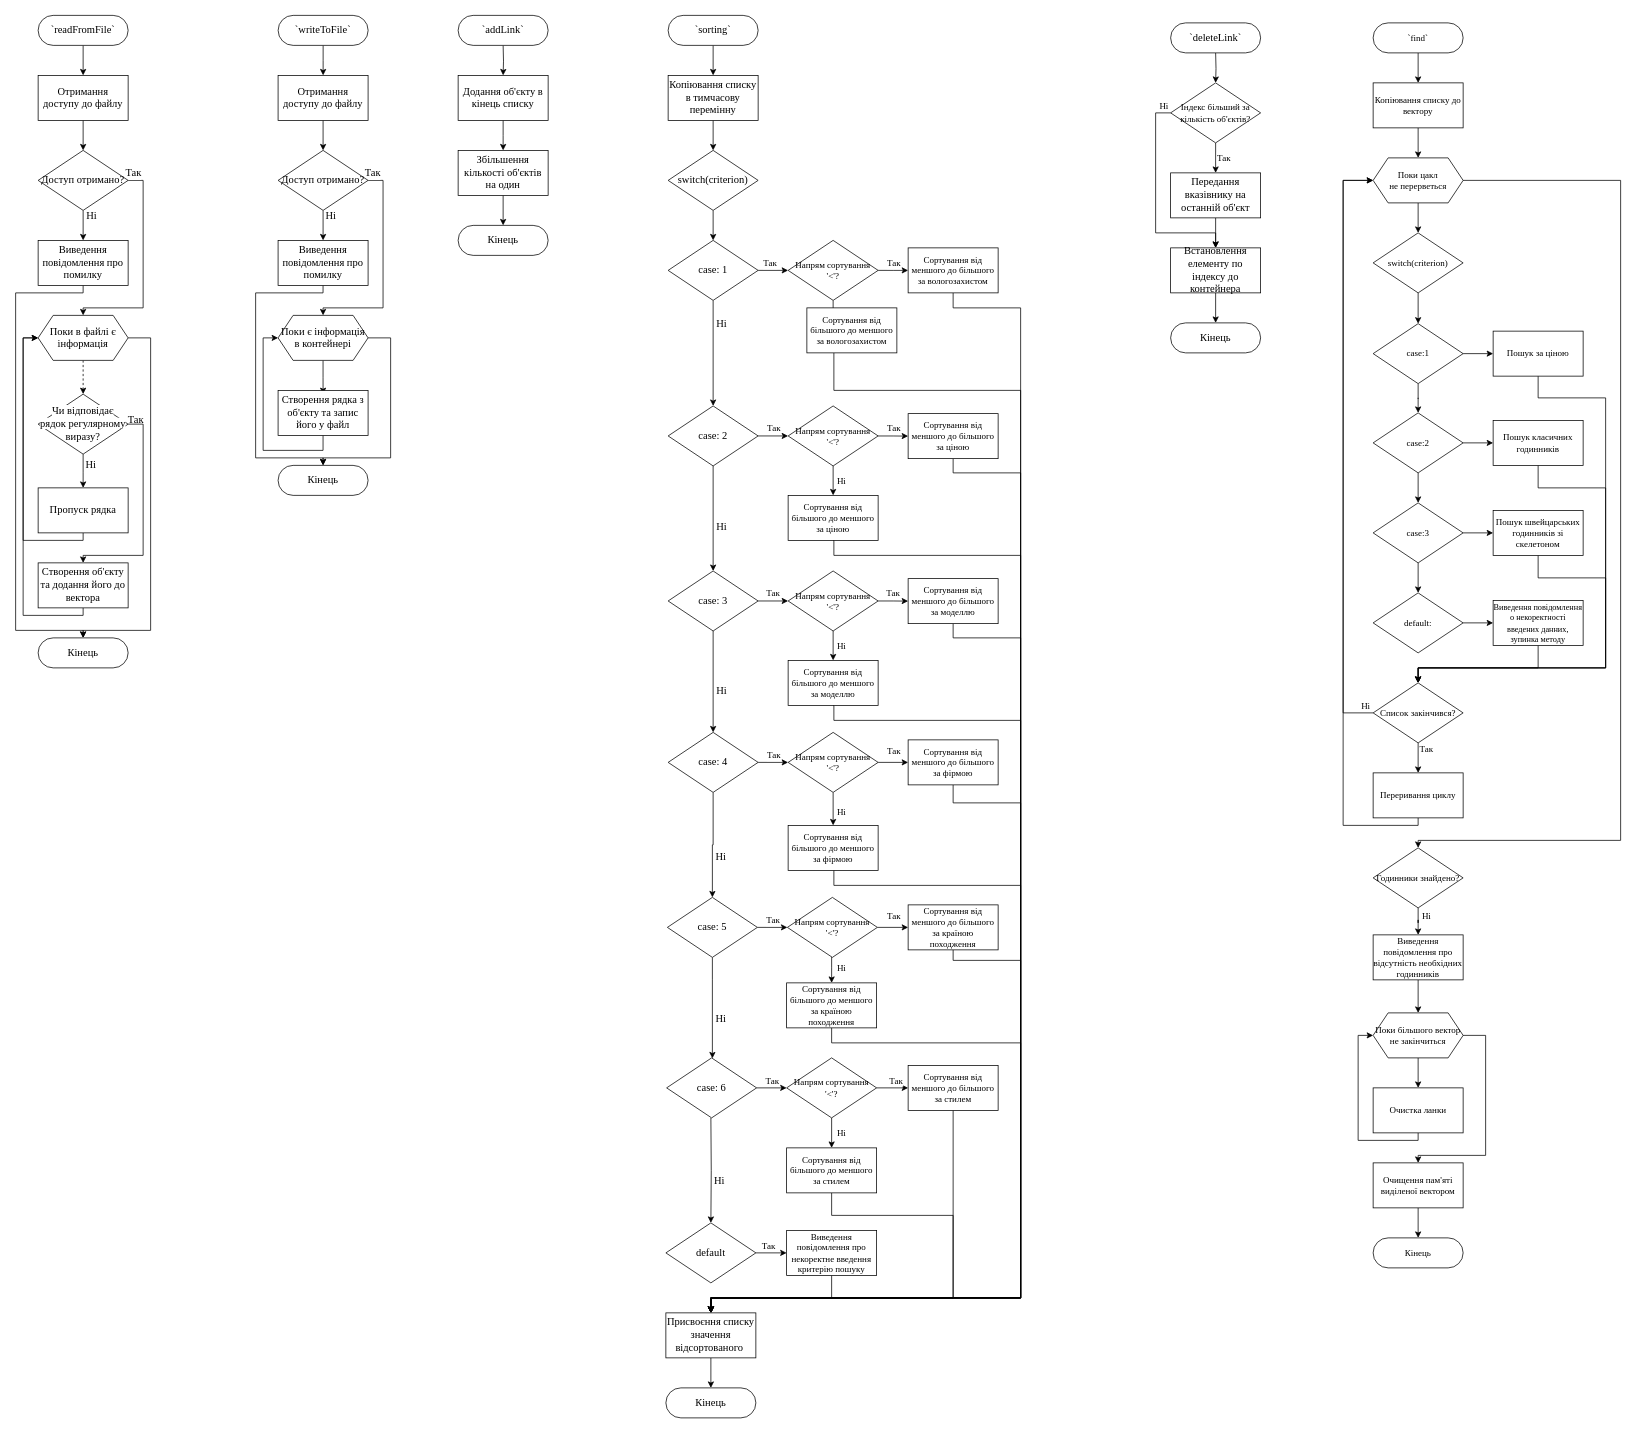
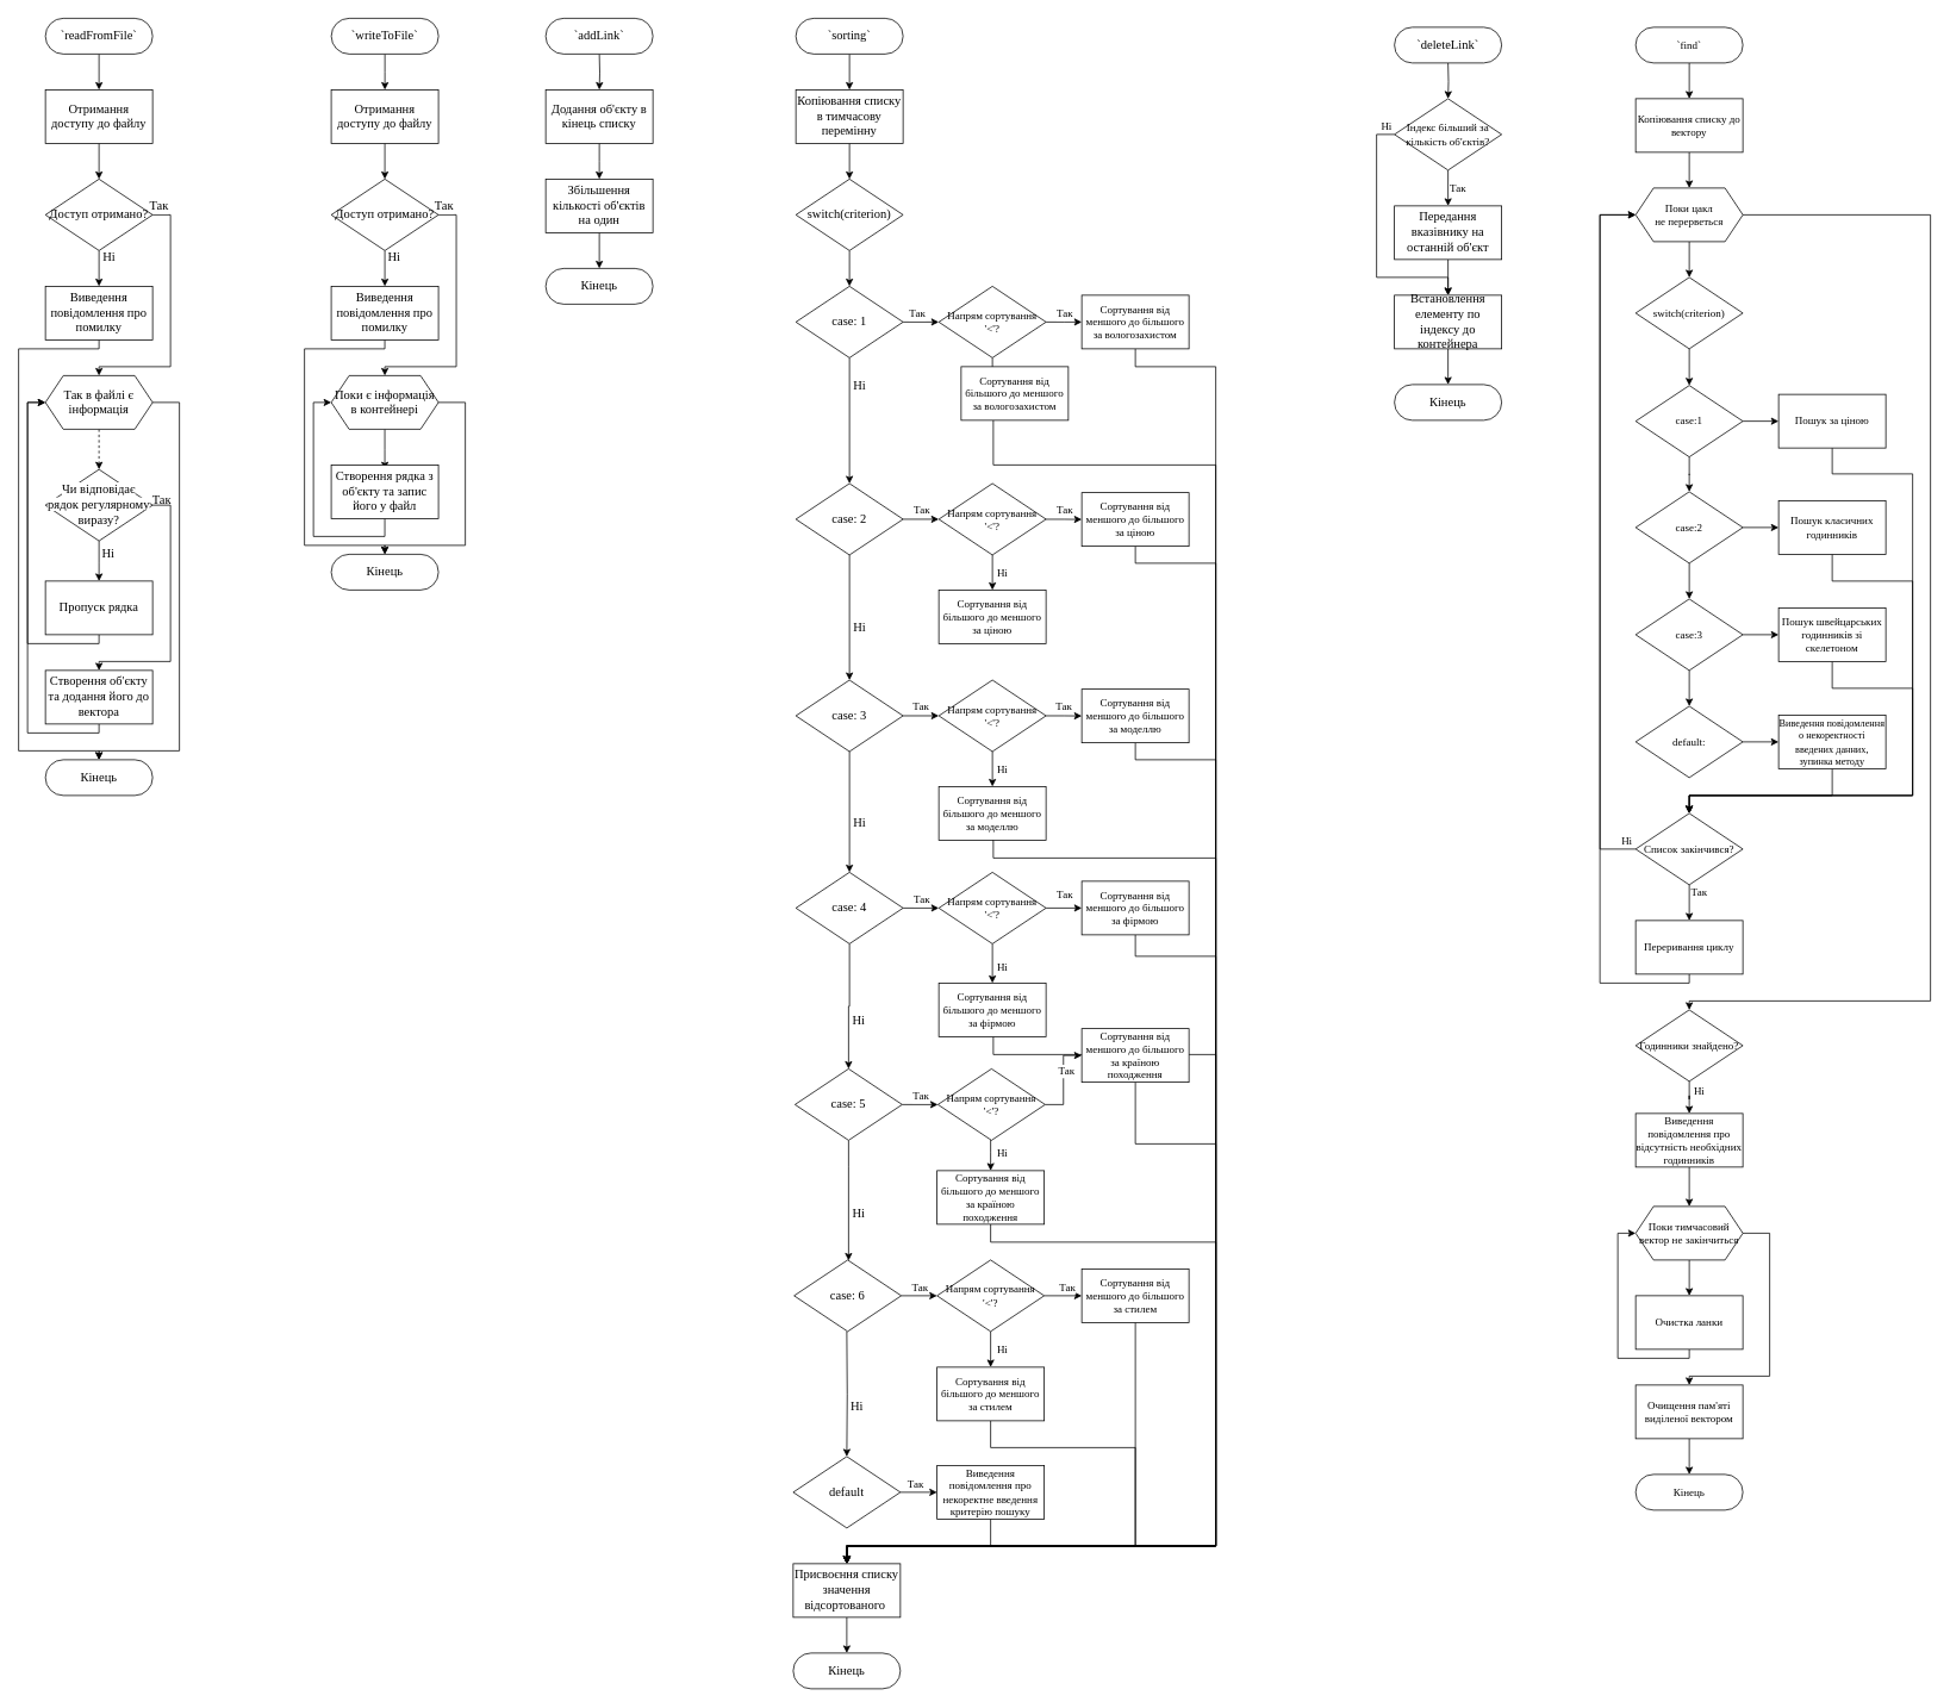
- <mxCell id="15" value="Поки в файлі є інформація" style="shape=hexagon;perimeter=hexagonPerimeter2;whiteSpace=wrap;html=1;fixedSize=1;fontFamily=Times New Roman;fontSize=14;" vertex="1" parent="1"><mxGeometry x="50" y="420" width="120" height="60" as="geometry" /></mxCell>
+ <mxCell id="15" value="Так в файлі є інформація" style="shape=hexagon;perimeter=hexagonPerimeter2;whiteSpace=wrap;html=1;fixedSize=1;fontFamily=Times New Roman;fontSize=14;" vertex="1" parent="1"><mxGeometry x="50" y="420" width="120" height="60" as="geometry" /></mxCell>
- <mxCell id="127" style="edgeStyle=orthogonalEdgeStyle;rounded=0;orthogonalLoop=1;jettySize=auto;html=1;exitX=0.5;exitY=1;exitDx=0;exitDy=0;entryX=0.5;entryY=0;entryDx=0;entryDy=0;fontFamily=Times New Roman;fontSize=14;" edge="1" parent="1" source="128" target="87"><mxGeometry relative="1" as="geometry"><Array as="points"><mxPoint x="1111" y="740" /><mxPoint x="1360" y="740" /><mxPoint x="1360" y="1730" /><mxPoint x="947" y="1730" /></Array></mxGeometry></mxCell>
- <mxCell id="142" value="&lt;span style=&quot;font-size: 12px;&quot;&gt;Сортування від меншого до більшого за країною походження&lt;/span&gt;" style="rounded=0;whiteSpace=wrap;html=1;labelBackgroundColor=none;fontFamily=Times New Roman;fontSize=12;" vertex="1" parent="1"><mxGeometry x="1210" y="1206" width="120" height="60" as="geometry" /></mxCell>
+ <mxCell id="142" value="&lt;span style=&quot;font-size: 12px;&quot;&gt;Сортування від меншого до більшого за країною походження&lt;/span&gt;" style="rounded=0;whiteSpace=wrap;html=1;labelBackgroundColor=none;fontFamily=Times New Roman;fontSize=12;" vertex="1" parent="1"><mxGeometry x="1210" y="1151" width="120" height="60" as="geometry" /></mxCell>
- <mxCell id="193" value="Поки більшого вектор не закінчиться" style="shape=hexagon;perimeter=hexagonPerimeter2;whiteSpace=wrap;html=1;fixedSize=1;labelBackgroundColor=none;fontFamily=Times New Roman;fontSize=12;" vertex="1" parent="1"><mxGeometry x="1830" y="1350" width="120" height="60" as="geometry" /></mxCell>
+ <mxCell id="193" value="Поки тимчасовий вектор не закінчиться" style="shape=hexagon;perimeter=hexagonPerimeter2;whiteSpace=wrap;html=1;fixedSize=1;labelBackgroundColor=none;fontFamily=Times New Roman;fontSize=12;" vertex="1" parent="1"><mxGeometry x="1830" y="1350" width="120" height="60" as="geometry" /></mxCell>
